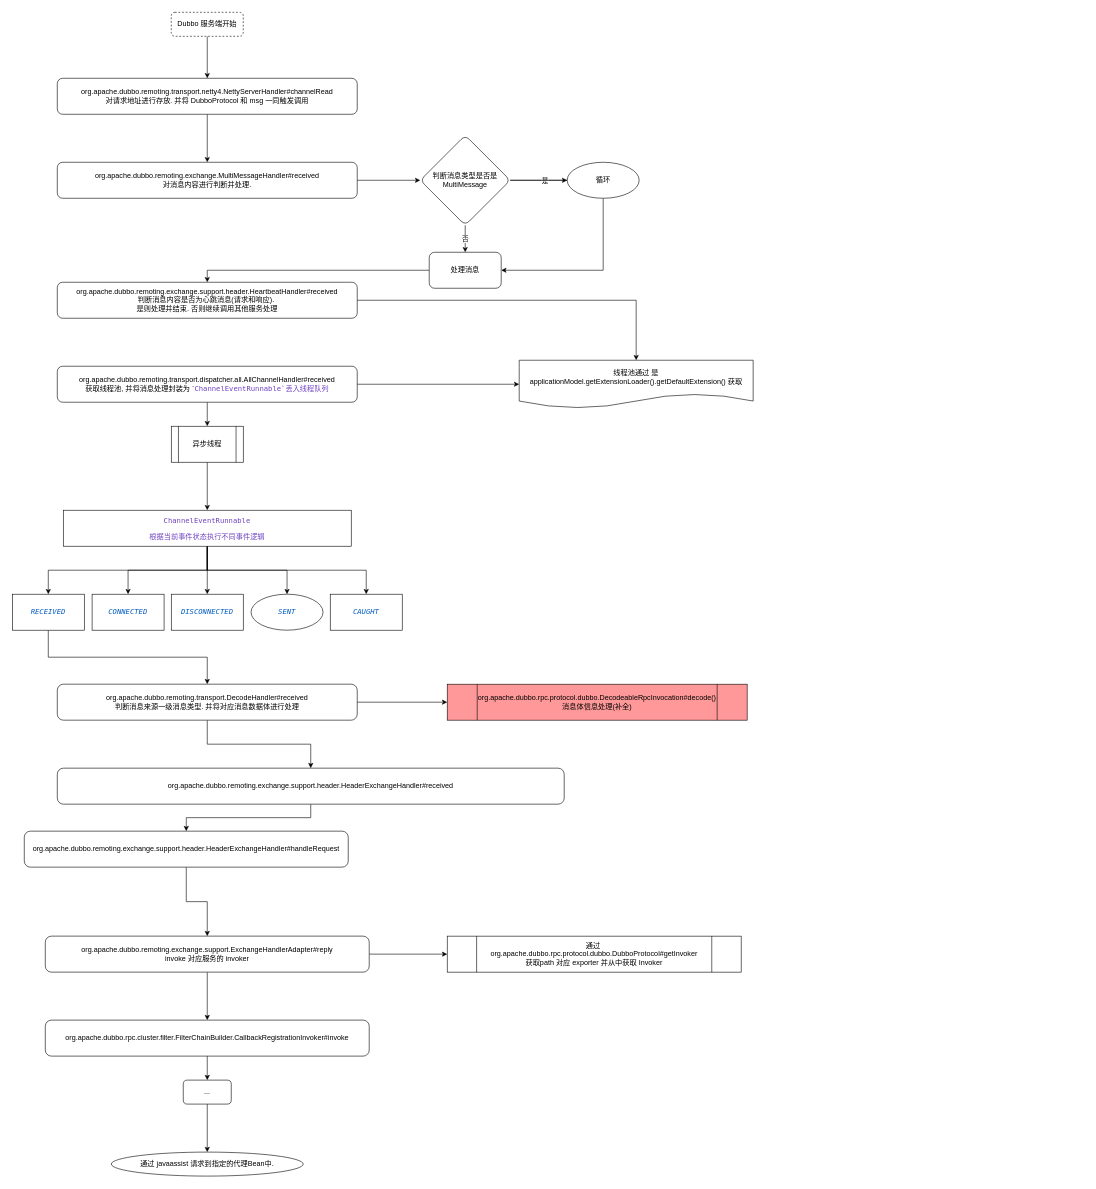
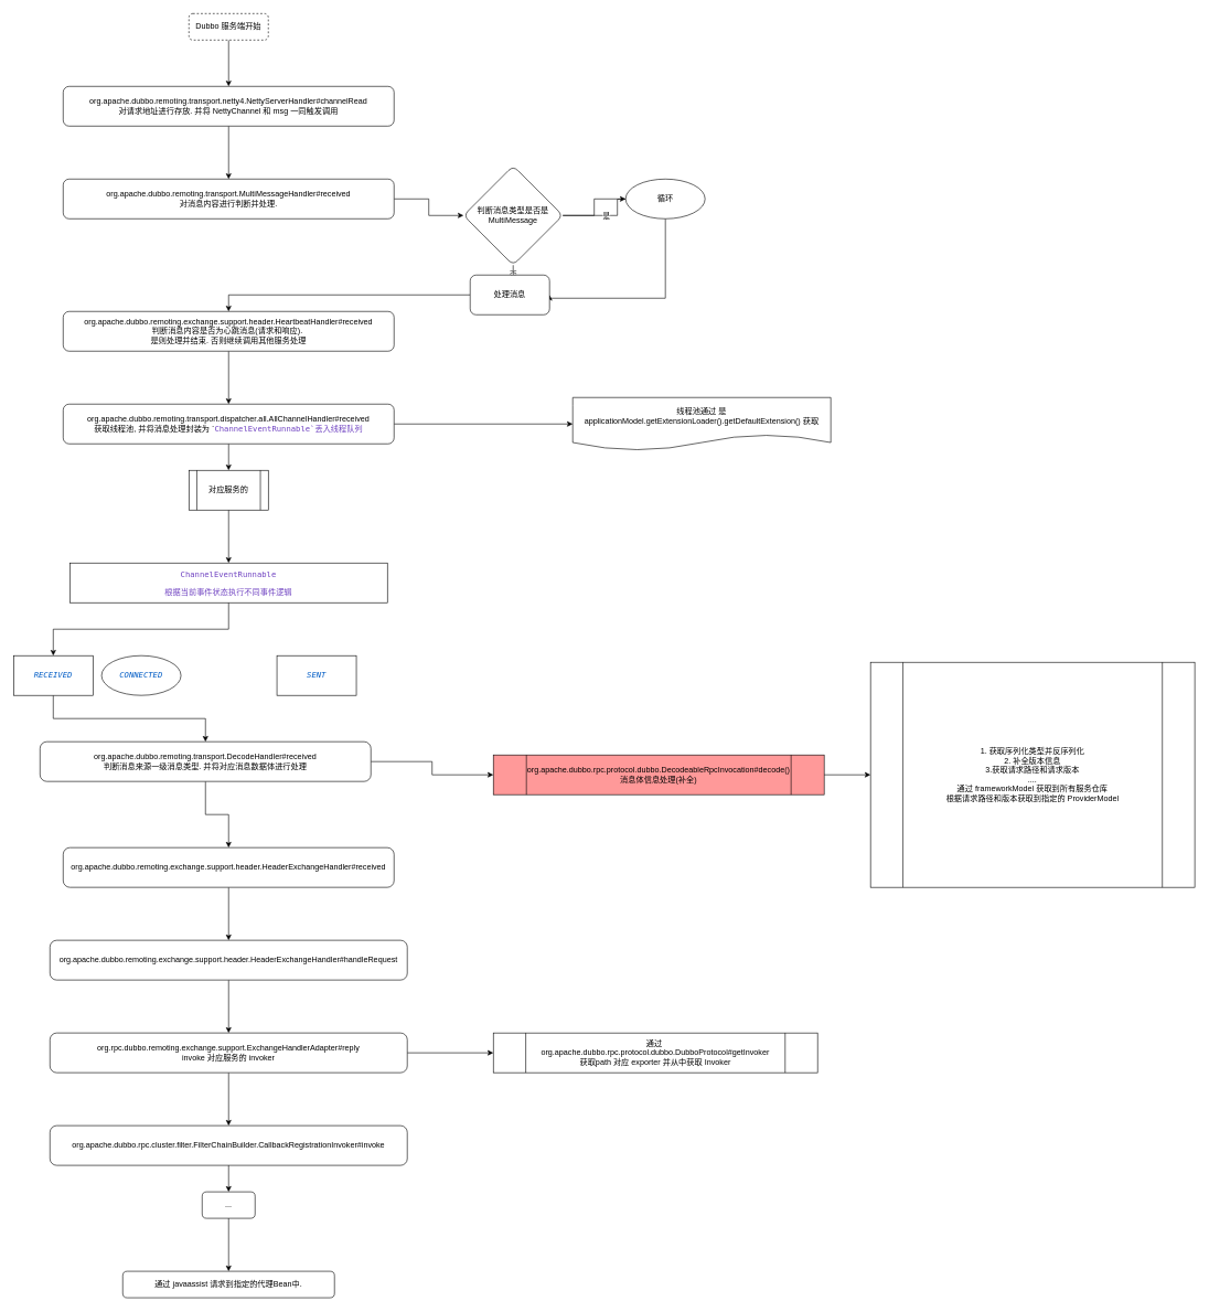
- <mxCell id="6" value="org.apache.dubbo.remoting.transport.netty4.NettyServerHandler#channelRead&lt;br&gt;对请求地址进行存放. 并将 DubboProtocol 和 msg 一同触发调用" style="whiteSpace=wrap;html=1;rounded=1;glass=0;strokeWidth=1;shadow=0;" vertex="1" parent="1"><mxGeometry x="95" y="130" width="500" height="60" as="geometry" /></mxCell>
+ <mxCell id="6" value="org.apache.dubbo.remoting.transport.netty4.NettyServerHandler#channelRead&lt;br&gt;对请求地址进行存放. 并将 NettyChannel 和 msg 一同触发调用" style="whiteSpace=wrap;html=1;rounded=1;glass=0;strokeWidth=1;shadow=0;" vertex="1" parent="1"><mxGeometry x="95" y="130" width="500" height="60" as="geometry" /></mxCell>
- <mxCell id="7" value="&lt;span&gt;org.apache.dubbo.remoting.exchange.MultiMessageHandler#received&lt;/span&gt;&lt;br&gt;&lt;span&gt;对消息内容进行判断并处理.&lt;/span&gt;" style="whiteSpace=wrap;html=1;rounded=1;glass=0;strokeWidth=1;shadow=0;" vertex="1" parent="1"><mxGeometry x="95" y="270" width="500" height="60" as="geometry" /></mxCell>
+ <mxCell id="7" value="&lt;span&gt;org.apache.dubbo.remoting.transport.MultiMessageHandler#received&lt;/span&gt;&lt;br&gt;&lt;span&gt;对消息内容进行判断并处理.&lt;/span&gt;" style="whiteSpace=wrap;html=1;rounded=1;glass=0;strokeWidth=1;shadow=0;" vertex="1" parent="1"><mxGeometry x="95" y="270" width="500" height="60" as="geometry" /></mxCell>
- <mxCell id="12" value="判断消息类型是否是 MultiMessage" style="rhombus;whiteSpace=wrap;html=1;rounded=1;glass=0;strokeWidth=1;shadow=0;" vertex="1" parent="1"><mxGeometry x="700" y="225" width="150" height="150" as="geometry" /></mxCell>
+ <mxCell id="12" value="判断消息类型是否是 MultiMessage" style="rhombus;whiteSpace=wrap;html=1;rounded=1;glass=0;strokeWidth=1;shadow=0;" vertex="1" parent="1"><mxGeometry x="700" y="250" width="150" height="150" as="geometry" /></mxCell>
- <mxCell id="16" value="处理消息" style="whiteSpace=wrap;html=1;rounded=1;glass=0;strokeWidth=1;shadow=0;" vertex="1" parent="1"><mxGeometry x="715" y="420" width="120" height="60" as="geometry" /></mxCell>
+ <mxCell id="16" value="处理消息" style="whiteSpace=wrap;html=1;rounded=1;glass=0;strokeWidth=1;shadow=0;" vertex="1" parent="1"><mxGeometry x="710" y="415" width="120" height="60" as="geometry" /></mxCell>
- <mxCell id="21" value="" style="edgeStyle=orthogonalEdgeStyle;rounded=0;orthogonalLoop=1;jettySize=auto;html=1;" edge="1" parent="1" source="22" target="25"><mxGeometry relative="1" as="geometry" /></mxCell>
+ <mxCell id="21" value="" style="edgeStyle=orthogonalEdgeStyle;rounded=0;orthogonalLoop=1;jettySize=auto;html=1;" edge="1" parent="1" source="22" target="24"><mxGeometry relative="1" as="geometry" /></mxCell>
- <mxCell id="27" value="异步线程" style="shape=process;whiteSpace=wrap;html=1;backgroundOutline=1;" vertex="1" parent="1"><mxGeometry x="285" y="710" width="120" height="60" as="geometry" /></mxCell>
+ <mxCell id="27" value="对应服务的" style="shape=process;whiteSpace=wrap;html=1;backgroundOutline=1;" vertex="1" parent="1"><mxGeometry x="285" y="710" width="120" height="60" as="geometry" /></mxCell>
- <mxCell id="28" value="" style="edgeStyle=orthogonalEdgeStyle;rounded=0;orthogonalLoop=1;jettySize=auto;html=1;" edge="1" parent="1" source="33" target="34"><mxGeometry relative="1" as="geometry" /></mxCell>
- <mxCell id="30" value="" style="edgeStyle=orthogonalEdgeStyle;rounded=0;orthogonalLoop=1;jettySize=auto;html=1;" edge="1" parent="1" source="33" target="37"><mxGeometry relative="1" as="geometry" /></mxCell>
- <mxCell id="31" value="" style="edgeStyle=orthogonalEdgeStyle;rounded=0;orthogonalLoop=1;jettySize=auto;html=1;" edge="1" parent="1" source="33" target="38"><mxGeometry relative="1" as="geometry" /></mxCell>
- <mxCell id="32" value="" style="edgeStyle=orthogonalEdgeStyle;rounded=0;orthogonalLoop=1;jettySize=auto;html=1;" edge="1" parent="1" source="33" target="39"><mxGeometry relative="1" as="geometry" /></mxCell>
- <mxCell id="34" value="&lt;pre style=&quot;background-color: #ffffff ; color: #24292e ; font-family: &amp;quot;jetbrains mono&amp;quot; , monospace ; font-size: 9.0pt&quot;&gt;&lt;span style=&quot;color: #005cc5 ; font-style: italic&quot;&gt;CONNECTED&lt;/span&gt;&lt;/pre&gt;" style="whiteSpace=wrap;html=1;" vertex="1" parent="1"><mxGeometry x="153" y="990" width="120" height="60" as="geometry" /></mxCell>
+ <mxCell id="34" value="&lt;pre style=&quot;background-color: #ffffff ; color: #24292e ; font-family: &amp;quot;jetbrains mono&amp;quot; , monospace ; font-size: 9.0pt&quot;&gt;&lt;span style=&quot;color: #005cc5 ; font-style: italic&quot;&gt;CONNECTED&lt;/span&gt;&lt;/pre&gt;" style="ellipse;whiteSpace=wrap;html=1;" vertex="1" parent="1"><mxGeometry x="153" y="990" width="120" height="60" as="geometry" /></mxCell>
- <mxCell id="37" value="&lt;pre style=&quot;background-color: #ffffff ; color: #24292e ; font-family: &amp;quot;jetbrains mono&amp;quot; , monospace ; font-size: 9.0pt&quot;&gt;&lt;span style=&quot;color: #005cc5 ; font-style: italic&quot;&gt;DISCONNECTED&lt;/span&gt;&lt;/pre&gt;" style="whiteSpace=wrap;html=1;" vertex="1" parent="1"><mxGeometry x="285" y="990" width="120" height="60" as="geometry" /></mxCell>
- <mxCell id="38" value="&lt;pre style=&quot;background-color: #ffffff ; color: #24292e ; font-family: &amp;quot;jetbrains mono&amp;quot; , monospace ; font-size: 9.0pt&quot;&gt;&lt;span style=&quot;color: #005cc5 ; font-style: italic&quot;&gt;SENT&lt;/span&gt;&lt;/pre&gt;" style="ellipse;whiteSpace=wrap;html=1;" vertex="1" parent="1"><mxGeometry x="418" y="990" width="120" height="60" as="geometry" /></mxCell>
+ <mxCell id="38" value="&lt;pre style=&quot;background-color: #ffffff ; color: #24292e ; font-family: &amp;quot;jetbrains mono&amp;quot; , monospace ; font-size: 9.0pt&quot;&gt;&lt;span style=&quot;color: #005cc5 ; font-style: italic&quot;&gt;SENT&lt;/span&gt;&lt;/pre&gt;" style="whiteSpace=wrap;html=1;" vertex="1" parent="1"><mxGeometry x="418" y="990" width="120" height="60" as="geometry" /></mxCell>
- <mxCell id="39" value="&lt;pre style=&quot;background-color: #ffffff ; color: #24292e ; font-family: &amp;quot;jetbrains mono&amp;quot; , monospace ; font-size: 9.0pt&quot;&gt;&lt;span style=&quot;color: #005cc5 ; font-style: italic&quot;&gt;CAUGHT&lt;/span&gt;&lt;/pre&gt;" style="whiteSpace=wrap;html=1;" vertex="1" parent="1"><mxGeometry x="550" y="990" width="120" height="60" as="geometry" /></mxCell>
- <mxCell id="20" value="org.apache.dubbo.remoting.transport.DecodeHandler#received&lt;br&gt;判断消息来源一级消息类型. 并将对应消息数据体进行处理" style="whiteSpace=wrap;html=1;rounded=1;glass=0;strokeWidth=1;shadow=0;arcSize=17;" vertex="1" parent="1"><mxGeometry x="95" y="1140" width="500" height="60" as="geometry" /></mxCell>
+ <mxCell id="20" value="org.apache.dubbo.remoting.transport.DecodeHandler#received&lt;br&gt;判断消息来源一级消息类型. 并将对应消息数据体进行处理" style="whiteSpace=wrap;html=1;rounded=1;glass=0;strokeWidth=1;shadow=0;arcSize=17;" vertex="1" parent="1"><mxGeometry x="60" y="1120" width="500" height="60" as="geometry" /></mxCell>
+ <mxCell id="40" style="edgeStyle=orthogonalEdgeStyle;rounded=0;orthogonalLoop=1;jettySize=auto;html=1;fontFamily=Helvetica;fontSize=12;fontColor=default;exitX=1;exitY=0.5;exitDx=0;exitDy=0;" edge="1" parent="1" source="44" target="41"><mxGeometry relative="1" as="geometry"><mxPoint x="1255" y="1170" as="sourcePoint" /></mxGeometry></mxCell>
+ <mxCell id="41" value="1. 获取序列化类型并反序列化&lt;br&gt;2. 补全版本信息&lt;br&gt;3.获取请求路径和请求版本&lt;br&gt;....&lt;br&gt;通过 frameworkModel 获取到所有服务仓库&lt;br&gt;根据请求路径和版本获取到指定的 ProviderModel" style="shape=process;whiteSpace=wrap;html=1;backgroundOutline=1;fontFamily=Helvetica;fontSize=12;fontColor=default;strokeColor=default;fillColor=default;" vertex="1" parent="1"><mxGeometry x="1315" y="1000" width="490" height="340" as="geometry" /></mxCell>
- <mxCell id="43" value="org.apache.dubbo.remoting.exchange.support.header.HeaderExchangeHandler#received" style="whiteSpace=wrap;html=1;rounded=1;glass=0;strokeWidth=1;shadow=0;arcSize=17;" vertex="1" parent="1"><mxGeometry x="95" y="1280" width="845" height="60" as="geometry" /></mxCell>
+ <mxCell id="43" value="org.apache.dubbo.remoting.exchange.support.header.HeaderExchangeHandler#received" style="whiteSpace=wrap;html=1;rounded=1;glass=0;strokeWidth=1;shadow=0;arcSize=17;" vertex="1" parent="1"><mxGeometry x="95" y="1280" width="500" height="60" as="geometry" /></mxCell>
- <mxCell id="46" value="org.apache.dubbo.remoting.exchange.support.header.HeaderExchangeHandler#handleRequest" style="whiteSpace=wrap;html=1;rounded=1;glass=0;strokeWidth=1;shadow=0;arcSize=17;" vertex="1" parent="1"><mxGeometry x="40" y="1385" width="540" height="60" as="geometry" /></mxCell>
+ <mxCell id="46" value="org.apache.dubbo.remoting.exchange.support.header.HeaderExchangeHandler#handleRequest" style="whiteSpace=wrap;html=1;rounded=1;glass=0;strokeWidth=1;shadow=0;arcSize=17;" vertex="1" parent="1"><mxGeometry x="75" y="1420" width="540" height="60" as="geometry" /></mxCell>
- <mxCell id="49" value="org.apache.dubbo.remoting.exchange.support.ExchangeHandlerAdapter#reply&lt;br&gt;invoke 对应服务的 invoker" style="whiteSpace=wrap;html=1;rounded=1;glass=0;strokeWidth=1;shadow=0;arcSize=17;" vertex="1" parent="1"><mxGeometry x="75" y="1560" width="540" height="60" as="geometry" /></mxCell>
+ <mxCell id="49" value="org.rpc.dubbo.remoting.exchange.support.ExchangeHandlerAdapter#reply&lt;br&gt;invoke 对应服务的 invoker" style="whiteSpace=wrap;html=1;rounded=1;glass=0;strokeWidth=1;shadow=0;arcSize=17;" vertex="1" parent="1"><mxGeometry x="75" y="1560" width="540" height="60" as="geometry" /></mxCell>
- <mxCell id="55" value="通过 javaassist 请求到指定的代理Bean中." style="ellipse;whiteSpace=wrap;html=1;glass=0;strokeWidth=1;shadow=0;arcSize=17;" vertex="1" parent="1"><mxGeometry x="185" y="1920" width="320" height="40" as="geometry" /></mxCell>
+ <mxCell id="55" value="通过 javaassist 请求到指定的代理Bean中." style="whiteSpace=wrap;html=1;rounded=1;glass=0;strokeWidth=1;shadow=0;arcSize=17;" vertex="1" parent="1"><mxGeometry x="185" y="1920" width="320" height="40" as="geometry" /></mxCell>
